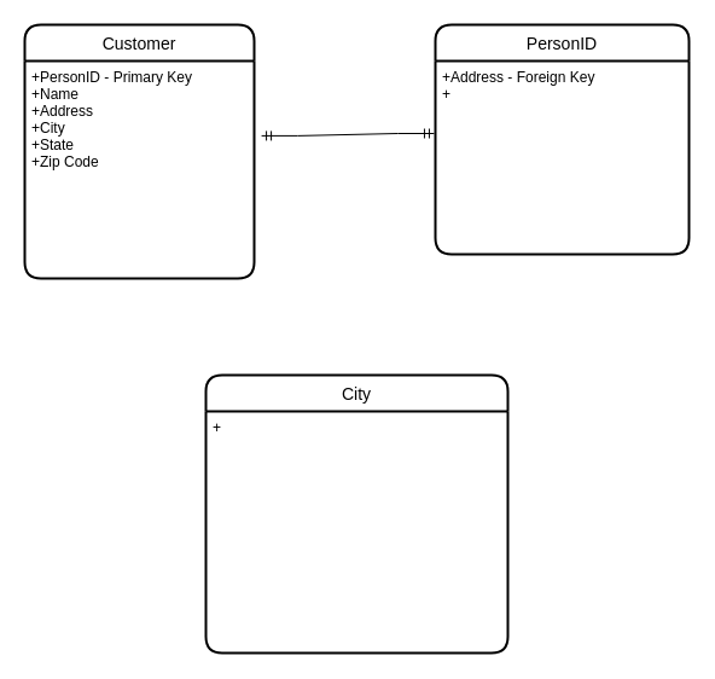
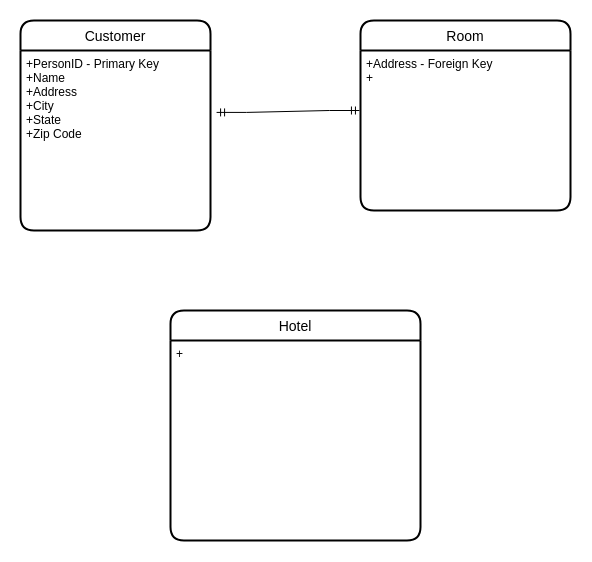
- <mxCell id="4" value="PersonID" style="swimlane;childLayout=stackLayout;horizontal=1;startSize=30;horizontalStack=0;rounded=1;fontSize=14;fontStyle=0;strokeWidth=2;resizeParent=0;resizeLast=1;shadow=0;dashed=0;align=center;" vertex="1" parent="1"><mxGeometry x="360" y="20" width="210" height="190" as="geometry" /></mxCell>
+ <mxCell id="4" value="Room" style="swimlane;childLayout=stackLayout;horizontal=1;startSize=30;horizontalStack=0;rounded=1;fontSize=14;fontStyle=0;strokeWidth=2;resizeParent=0;resizeLast=1;shadow=0;dashed=0;align=center;" vertex="1" parent="1"><mxGeometry x="360" y="20" width="210" height="190" as="geometry" /></mxCell>
- <mxCell id="7" value="City" style="swimlane;childLayout=stackLayout;horizontal=1;startSize=30;horizontalStack=0;rounded=1;fontSize=14;fontStyle=0;strokeWidth=2;resizeParent=0;resizeLast=1;shadow=0;dashed=0;align=center;" vertex="1" parent="1"><mxGeometry x="170" y="310" width="250" height="230" as="geometry" /></mxCell>
+ <mxCell id="7" value="Hotel" style="swimlane;childLayout=stackLayout;horizontal=1;startSize=30;horizontalStack=0;rounded=1;fontSize=14;fontStyle=0;strokeWidth=2;resizeParent=0;resizeLast=1;shadow=0;dashed=0;align=center;" vertex="1" parent="1"><mxGeometry x="170" y="310" width="250" height="230" as="geometry" /></mxCell>
